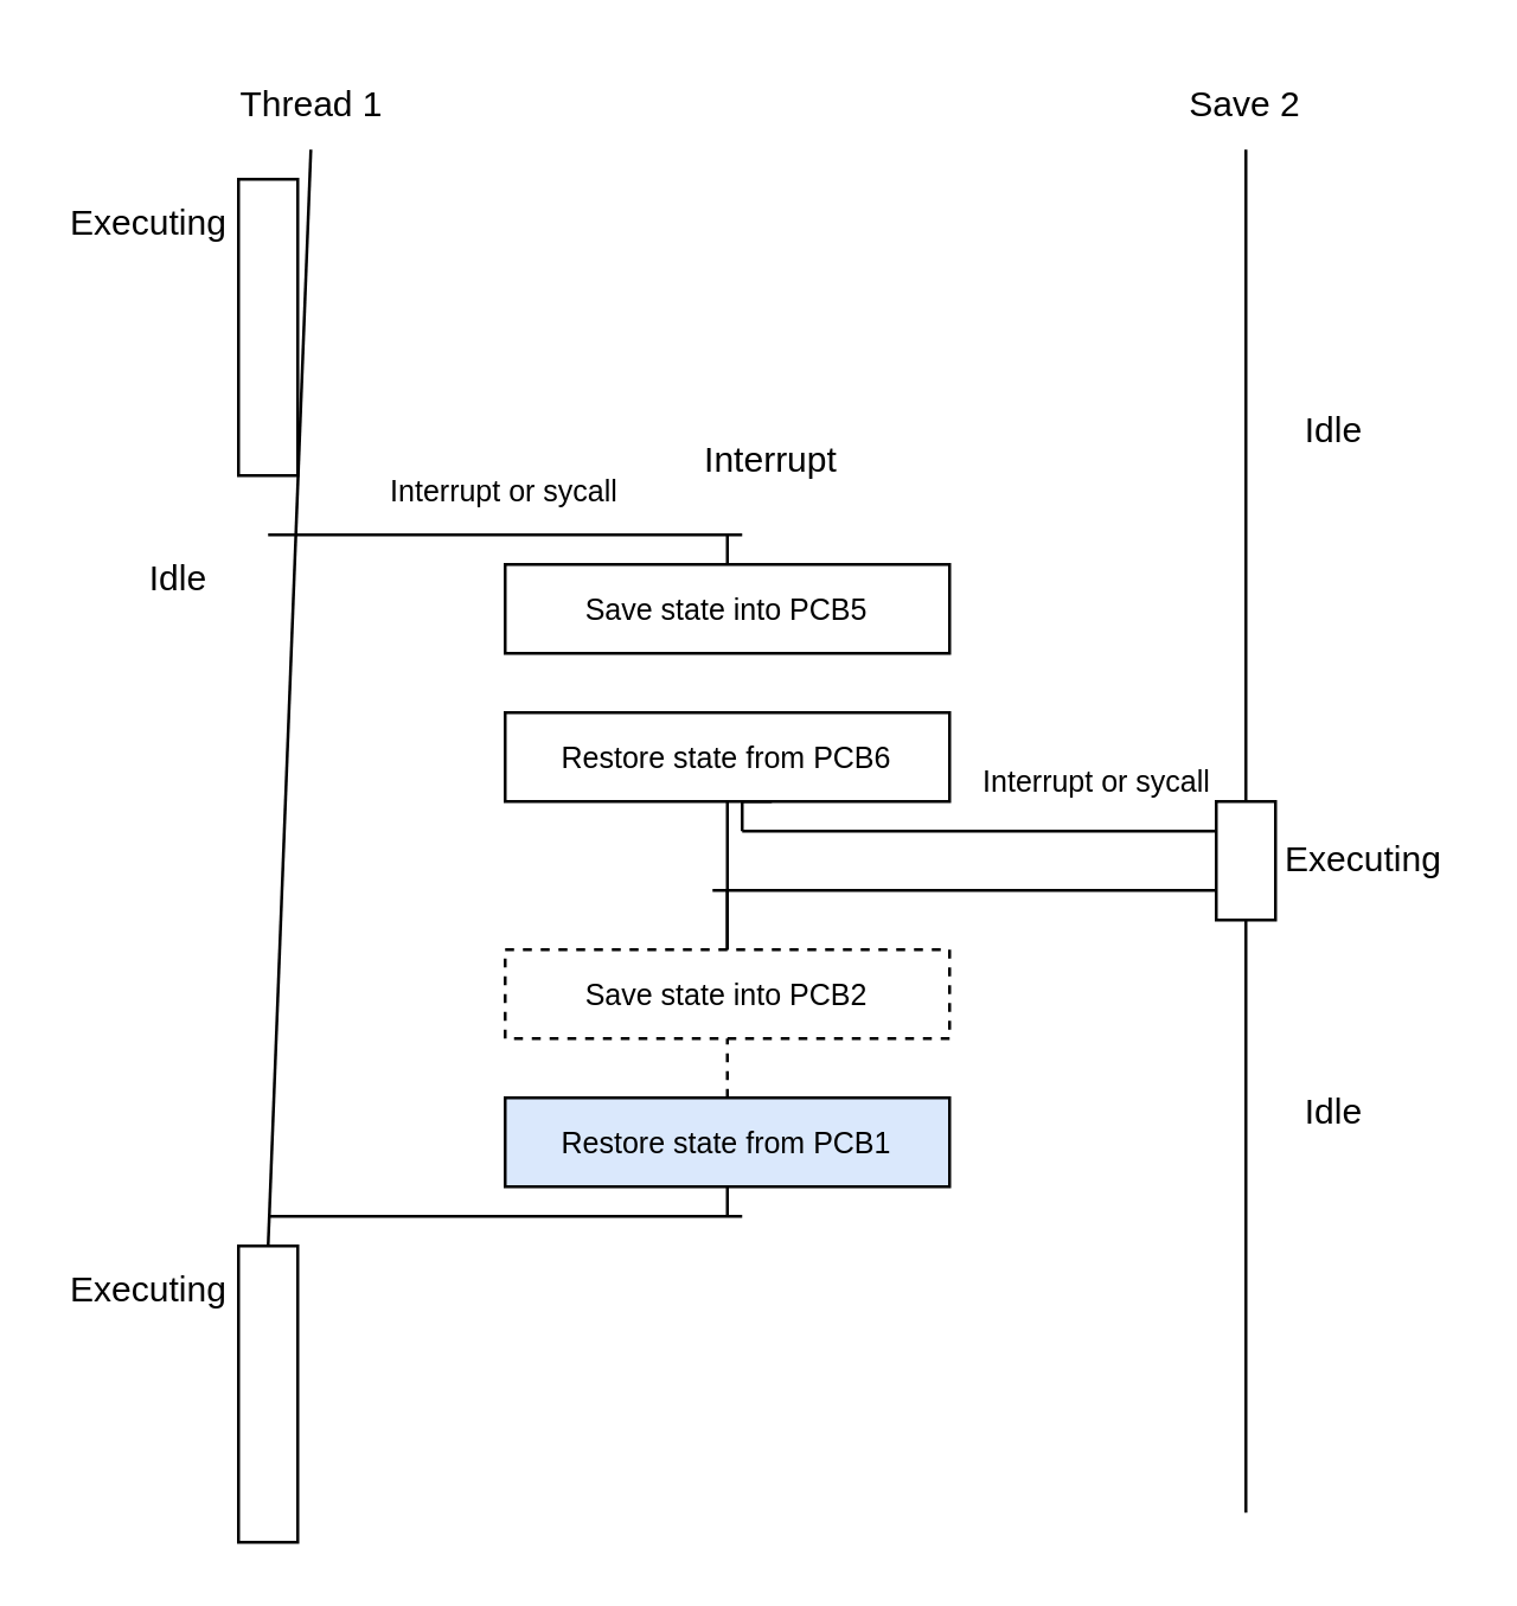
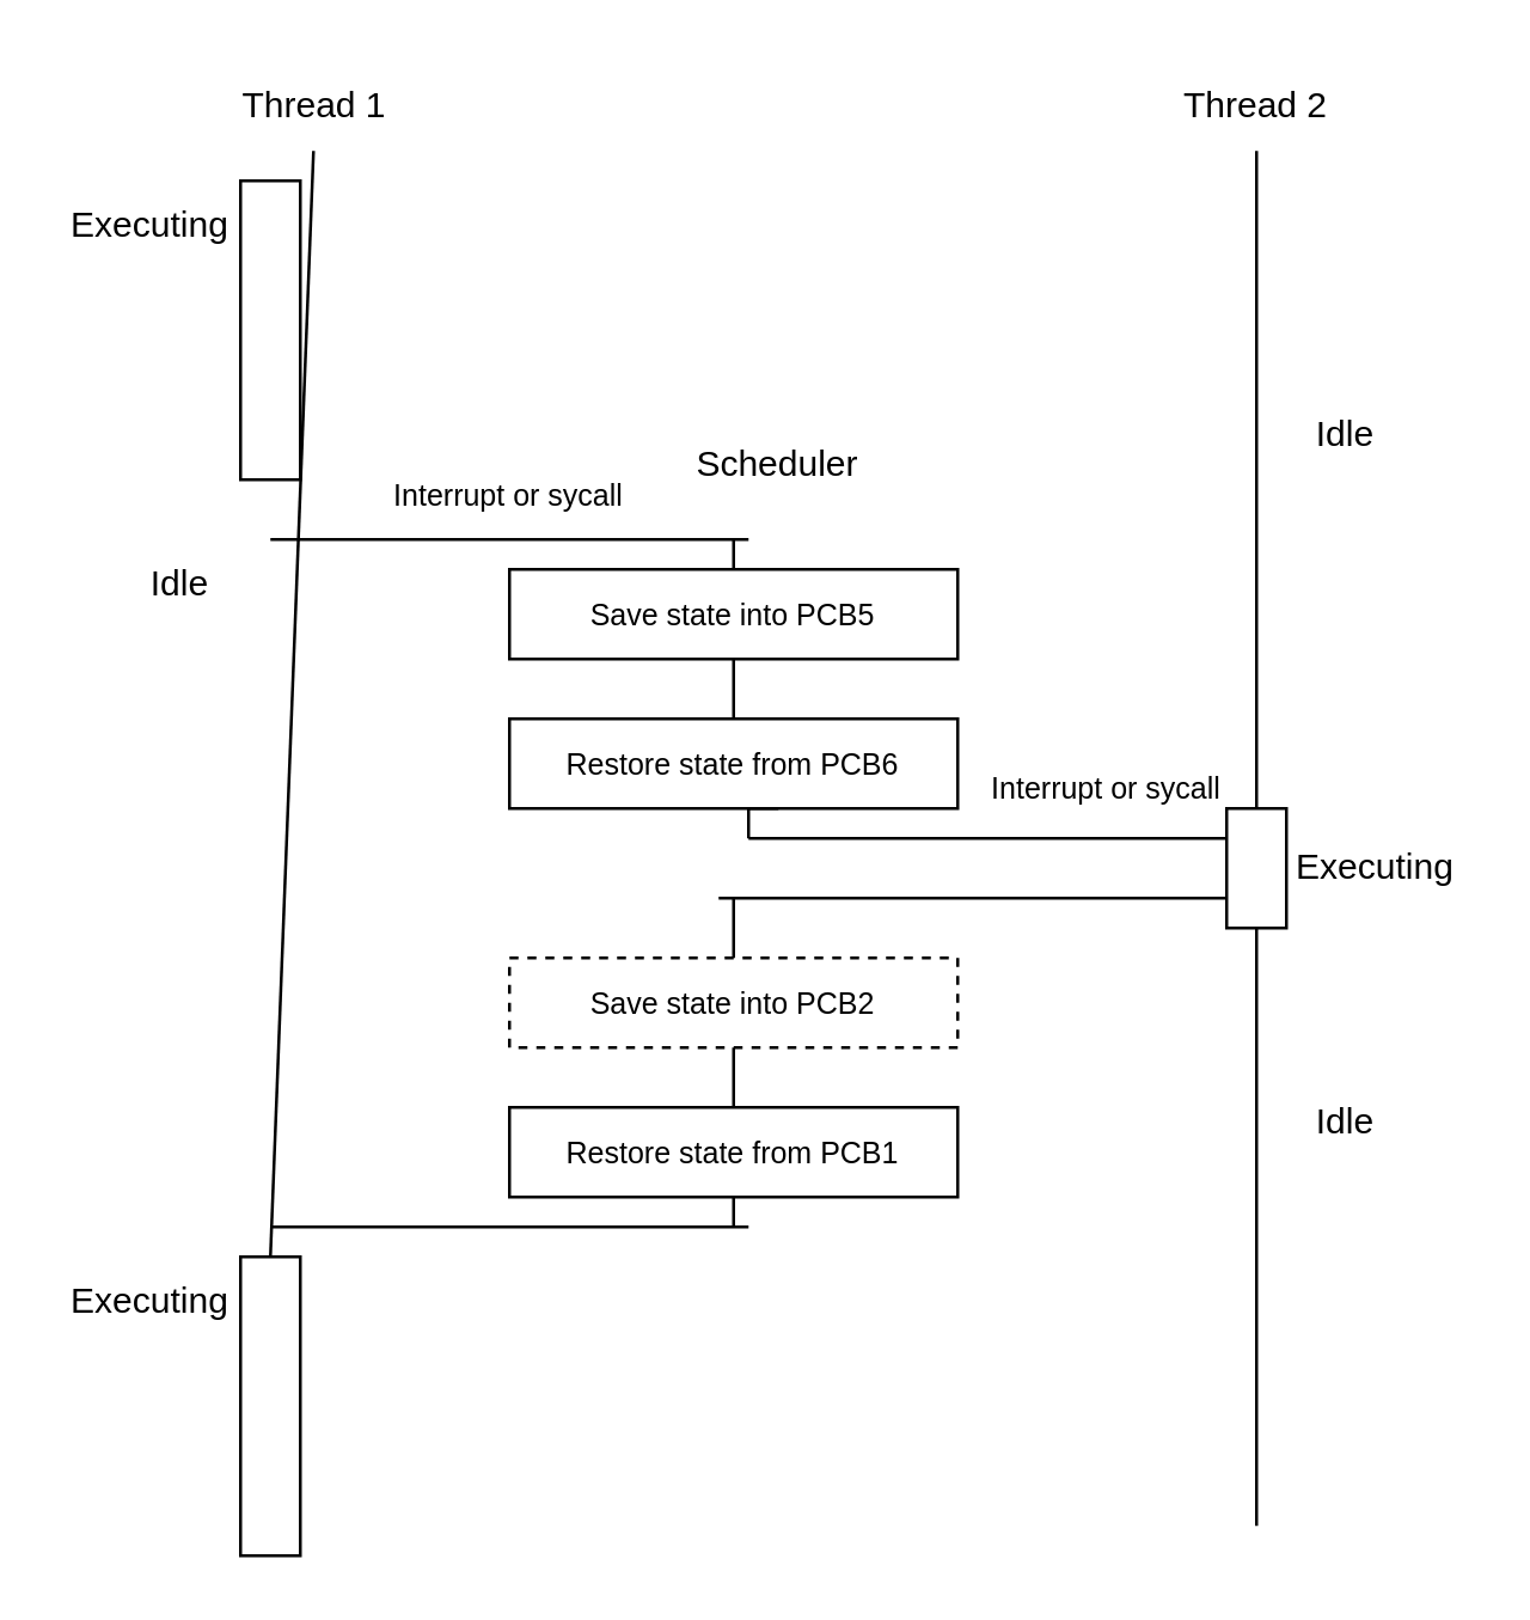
- <mxCell id="3" value="Save 2" style="text;html=1;strokeColor=none;fillColor=none;align=center;verticalAlign=middle;whiteSpace=wrap;rounded=0;" vertex="1" parent="1"><mxGeometry x="390" y="20" width="60" height="30" as="geometry" /></mxCell>
+ <mxCell id="3" value="Thread 2" style="text;html=1;strokeColor=none;fillColor=none;align=center;verticalAlign=middle;whiteSpace=wrap;rounded=0;" vertex="1" parent="1"><mxGeometry x="390" y="20" width="60" height="30" as="geometry" /></mxCell>
- <mxCell id="29" value="Interrupt" style="text;html=1;strokeColor=none;fillColor=none;align=center;verticalAlign=middle;whiteSpace=wrap;rounded=0;" vertex="1" parent="1"><mxGeometry x="230" y="140" width="60" height="30" as="geometry" /></mxCell>
+ <mxCell id="29" value="Scheduler" style="text;html=1;strokeColor=none;fillColor=none;align=center;verticalAlign=middle;whiteSpace=wrap;rounded=0;" vertex="1" parent="1"><mxGeometry x="230" y="140" width="60" height="30" as="geometry" /></mxCell>
- <mxCell id="14" value="" style="endArrow=none;html=1;rounded=0;" edge="1" parent="1" source="9" target="10"><mxGeometry width="50" height="50" relative="1" as="geometry"><mxPoint x="430" y="300" as="sourcePoint" /><mxPoint x="420" y="190" as="targetPoint" /></mxGeometry></mxCell>
+ <mxCell id="14" value="" style="endArrow=none;html=1;rounded=0;" edge="1" parent="1" source="9" target="8"><mxGeometry width="50" height="50" relative="1" as="geometry"><mxPoint x="430" y="300" as="sourcePoint" /><mxPoint x="420" y="190" as="targetPoint" /></mxGeometry></mxCell>
- <mxCell id="15" value="" style="endArrow=none;html=1;rounded=0;exitX=0.5;exitY=0;exitDx=0;exitDy=0;dashed=1;" edge="1" parent="1" source="11" target="10"><mxGeometry width="50" height="50" relative="1" as="geometry"><mxPoint x="370" y="345" as="sourcePoint" /><mxPoint x="500" y="325" as="targetPoint" /></mxGeometry></mxCell>
+ <mxCell id="15" value="" style="endArrow=none;html=1;rounded=0;exitX=0.5;exitY=0;exitDx=0;exitDy=0;" edge="1" parent="1" source="11" target="10"><mxGeometry width="50" height="50" relative="1" as="geometry"><mxPoint x="370" y="345" as="sourcePoint" /><mxPoint x="500" y="325" as="targetPoint" /></mxGeometry></mxCell>
- <mxCell id="11" value="&lt;font style=&quot;font-size: 10px;&quot;&gt;Restore state from PCB1&lt;/font&gt;" style="rounded=0;whiteSpace=wrap;html=1;fillColor=#dae8fc;" vertex="1" parent="1"><mxGeometry x="170" y="370" width="150" height="30" as="geometry" /></mxCell>
+ <mxCell id="11" value="&lt;font style=&quot;font-size: 10px;&quot;&gt;Restore state from PCB1&lt;/font&gt;" style="rounded=0;whiteSpace=wrap;html=1;" vertex="1" parent="1"><mxGeometry x="170" y="370" width="150" height="30" as="geometry" /></mxCell>
